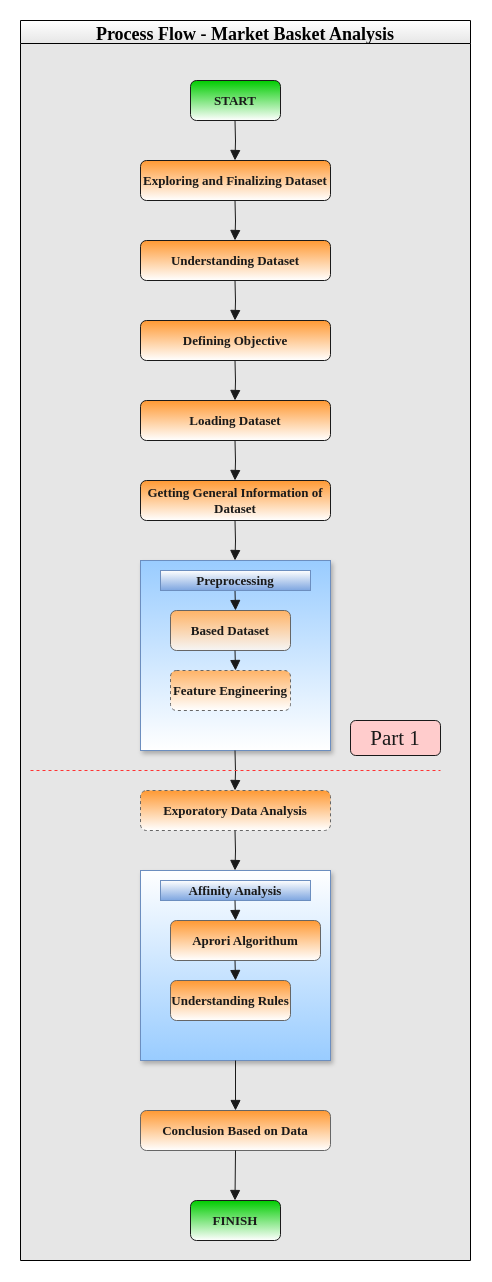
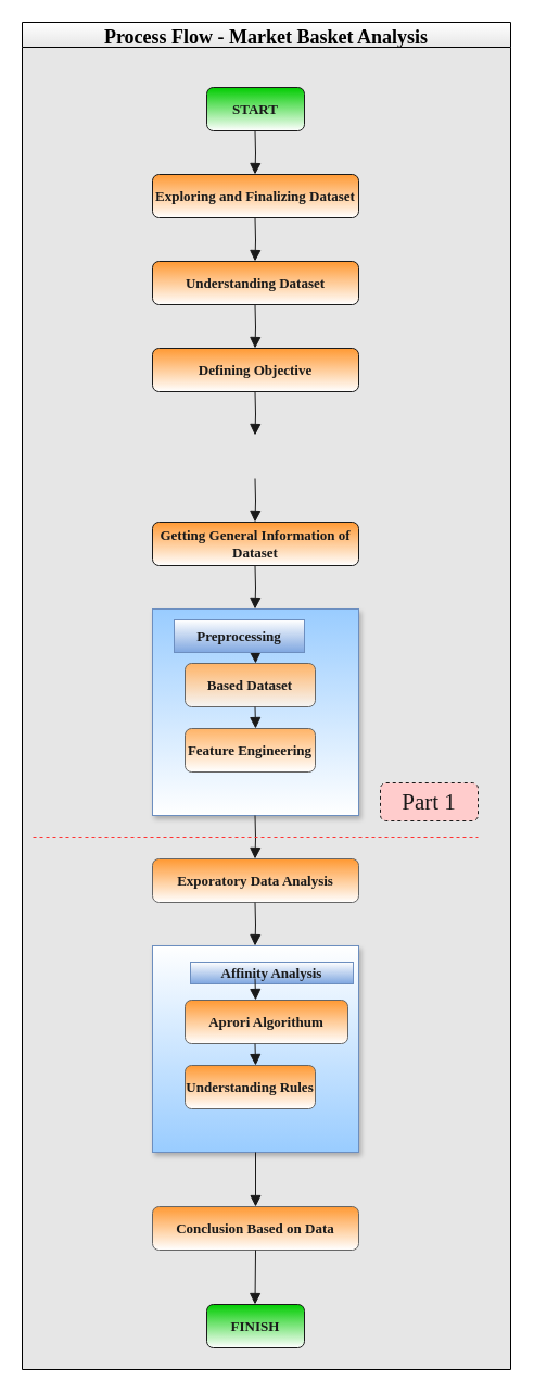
- <mxCell id="28" value="Loading Dataset" style="rounded=1;whiteSpace=wrap;html=1;fontSize=13;glass=0;strokeWidth=1;shadow=0;fillColor=#FFFFFF;fontColor=#1A1A1A;strokeColor=#1A1A1A;gradientColor=#FF9933;gradientDirection=north;fontStyle=1;fontFamily=Comic Sans MS;verticalAlign=middle;" parent="23" vertex="1"><mxGeometry y="320" width="190" height="40" as="geometry" /></mxCell>
- <mxCell id="35" value="&lt;span style=&quot;font-size: 13px;&quot;&gt;&lt;font style=&quot;font-size: 13px;&quot;&gt;Preprocessing&lt;/font&gt;&lt;/span&gt;" style="rounded=0;whiteSpace=wrap;html=1;fillColor=#FFFFFF;gradientColor=#7ea6e0;strokeColor=#6c8ebf;fontFamily=Comic Sans MS;fontStyle=1;fontColor=#1A1A1A;fontSize=13;" parent="23" vertex="1"><mxGeometry x="20" y="490" width="150" height="20" as="geometry" /></mxCell>
+ <mxCell id="35" value="&lt;span style=&quot;font-size: 13px;&quot;&gt;&lt;font style=&quot;font-size: 13px;&quot;&gt;Preprocessing&lt;/font&gt;&lt;/span&gt;" style="rounded=0;whiteSpace=wrap;html=1;fillColor=#FFFFFF;gradientColor=#7ea6e0;strokeColor=#6c8ebf;fontFamily=Comic Sans MS;fontStyle=1;fontColor=#1A1A1A;fontSize=13;" parent="23" vertex="1"><mxGeometry x="20" y="490" width="120" height="30" as="geometry" /></mxCell>
- <mxCell id="7" value="Feature Engineering" style="rounded=1;whiteSpace=wrap;html=1;fontSize=13;glass=0;strokeWidth=1;shadow=0;fillColor=#FFFFFF;fontColor=#1A1A1A;strokeColor=#666666;gradientColor=#FFB366;gradientDirection=north;fontFamily=Comic Sans MS;fontStyle=1;dashed=1;" parent="2" vertex="1"><mxGeometry x="150" y="650" width="120" height="40" as="geometry" /></mxCell>
+ <mxCell id="7" value="Feature Engineering" style="rounded=1;whiteSpace=wrap;html=1;fontSize=13;glass=0;strokeWidth=1;shadow=0;fillColor=#FFFFFF;fontColor=#1A1A1A;strokeColor=#666666;gradientColor=#FFB366;gradientDirection=north;fontFamily=Comic Sans MS;fontStyle=1" parent="2" vertex="1"><mxGeometry x="150" y="650" width="120" height="40" as="geometry" /></mxCell>
- <mxCell id="4" value="Part 1" style="rounded=1;whiteSpace=wrap;html=1;labelBackgroundColor=none;fontFamily=Lucida Console;fontSize=21;fontColor=#1A1A1A;strokeColor=#1A1A1A;fillColor=#FFCCCC;gradientColor=none;gradientDirection=north;" parent="3" vertex="1"><mxGeometry x="330" y="700" width="90" height="35" as="geometry" /></mxCell>
+ <mxCell id="4" value="Part 1" style="rounded=1;whiteSpace=wrap;html=1;labelBackgroundColor=none;fontFamily=Lucida Console;fontSize=21;fontColor=#1A1A1A;strokeColor=#1A1A1A;fillColor=#FFCCCC;gradientColor=none;gradientDirection=north;dashed=1;" parent="3" vertex="1"><mxGeometry x="330" y="700" width="90" height="35" as="geometry" /></mxCell>
- <mxCell id="8" value="Exporatory Data Analysis" style="rounded=1;whiteSpace=wrap;html=1;fontSize=13;glass=0;strokeWidth=1;shadow=0;fillColor=#FFFFFF;fontColor=#1A1A1A;strokeColor=#666666;gradientColor=#FF9933;gradientDirection=north;fontFamily=Comic Sans MS;fontStyle=1;dashed=1;" parent="2" vertex="1"><mxGeometry x="120" y="770" width="190" height="40" as="geometry" /></mxCell>
+ <mxCell id="8" value="Exporatory Data Analysis" style="rounded=1;whiteSpace=wrap;html=1;fontSize=13;glass=0;strokeWidth=1;shadow=0;fillColor=#FFFFFF;fontColor=#1A1A1A;strokeColor=#666666;gradientColor=#FF9933;gradientDirection=north;fontFamily=Comic Sans MS;fontStyle=1" parent="2" vertex="1"><mxGeometry x="120" y="770" width="190" height="40" as="geometry" /></mxCell>
- <mxCell id="14" value="&lt;span style=&quot;font-size: 13px;&quot;&gt;&lt;font style=&quot;font-size: 13px;&quot;&gt;Affinity Analysis&lt;/font&gt;&lt;/span&gt;" style="rounded=0;whiteSpace=wrap;html=1;fillColor=#FFFFFF;gradientColor=#7ea6e0;strokeColor=#6c8ebf;fontFamily=Comic Sans MS;fontStyle=1;fontColor=#1A1A1A;fontSize=13;" parent="2" vertex="1"><mxGeometry x="140" y="860" width="150" height="20" as="geometry" /></mxCell>
+ <mxCell id="14" value="&lt;span style=&quot;font-size: 13px;&quot;&gt;&lt;font style=&quot;font-size: 13px;&quot;&gt;Affinity Analysis&lt;/font&gt;&lt;/span&gt;" style="rounded=0;whiteSpace=wrap;html=1;fillColor=#FFFFFF;gradientColor=#7ea6e0;strokeColor=#6c8ebf;fontFamily=Comic Sans MS;fontStyle=1;fontColor=#1A1A1A;fontSize=13;" parent="2" vertex="1"><mxGeometry x="155" y="865" width="150" height="20" as="geometry" /></mxCell>
